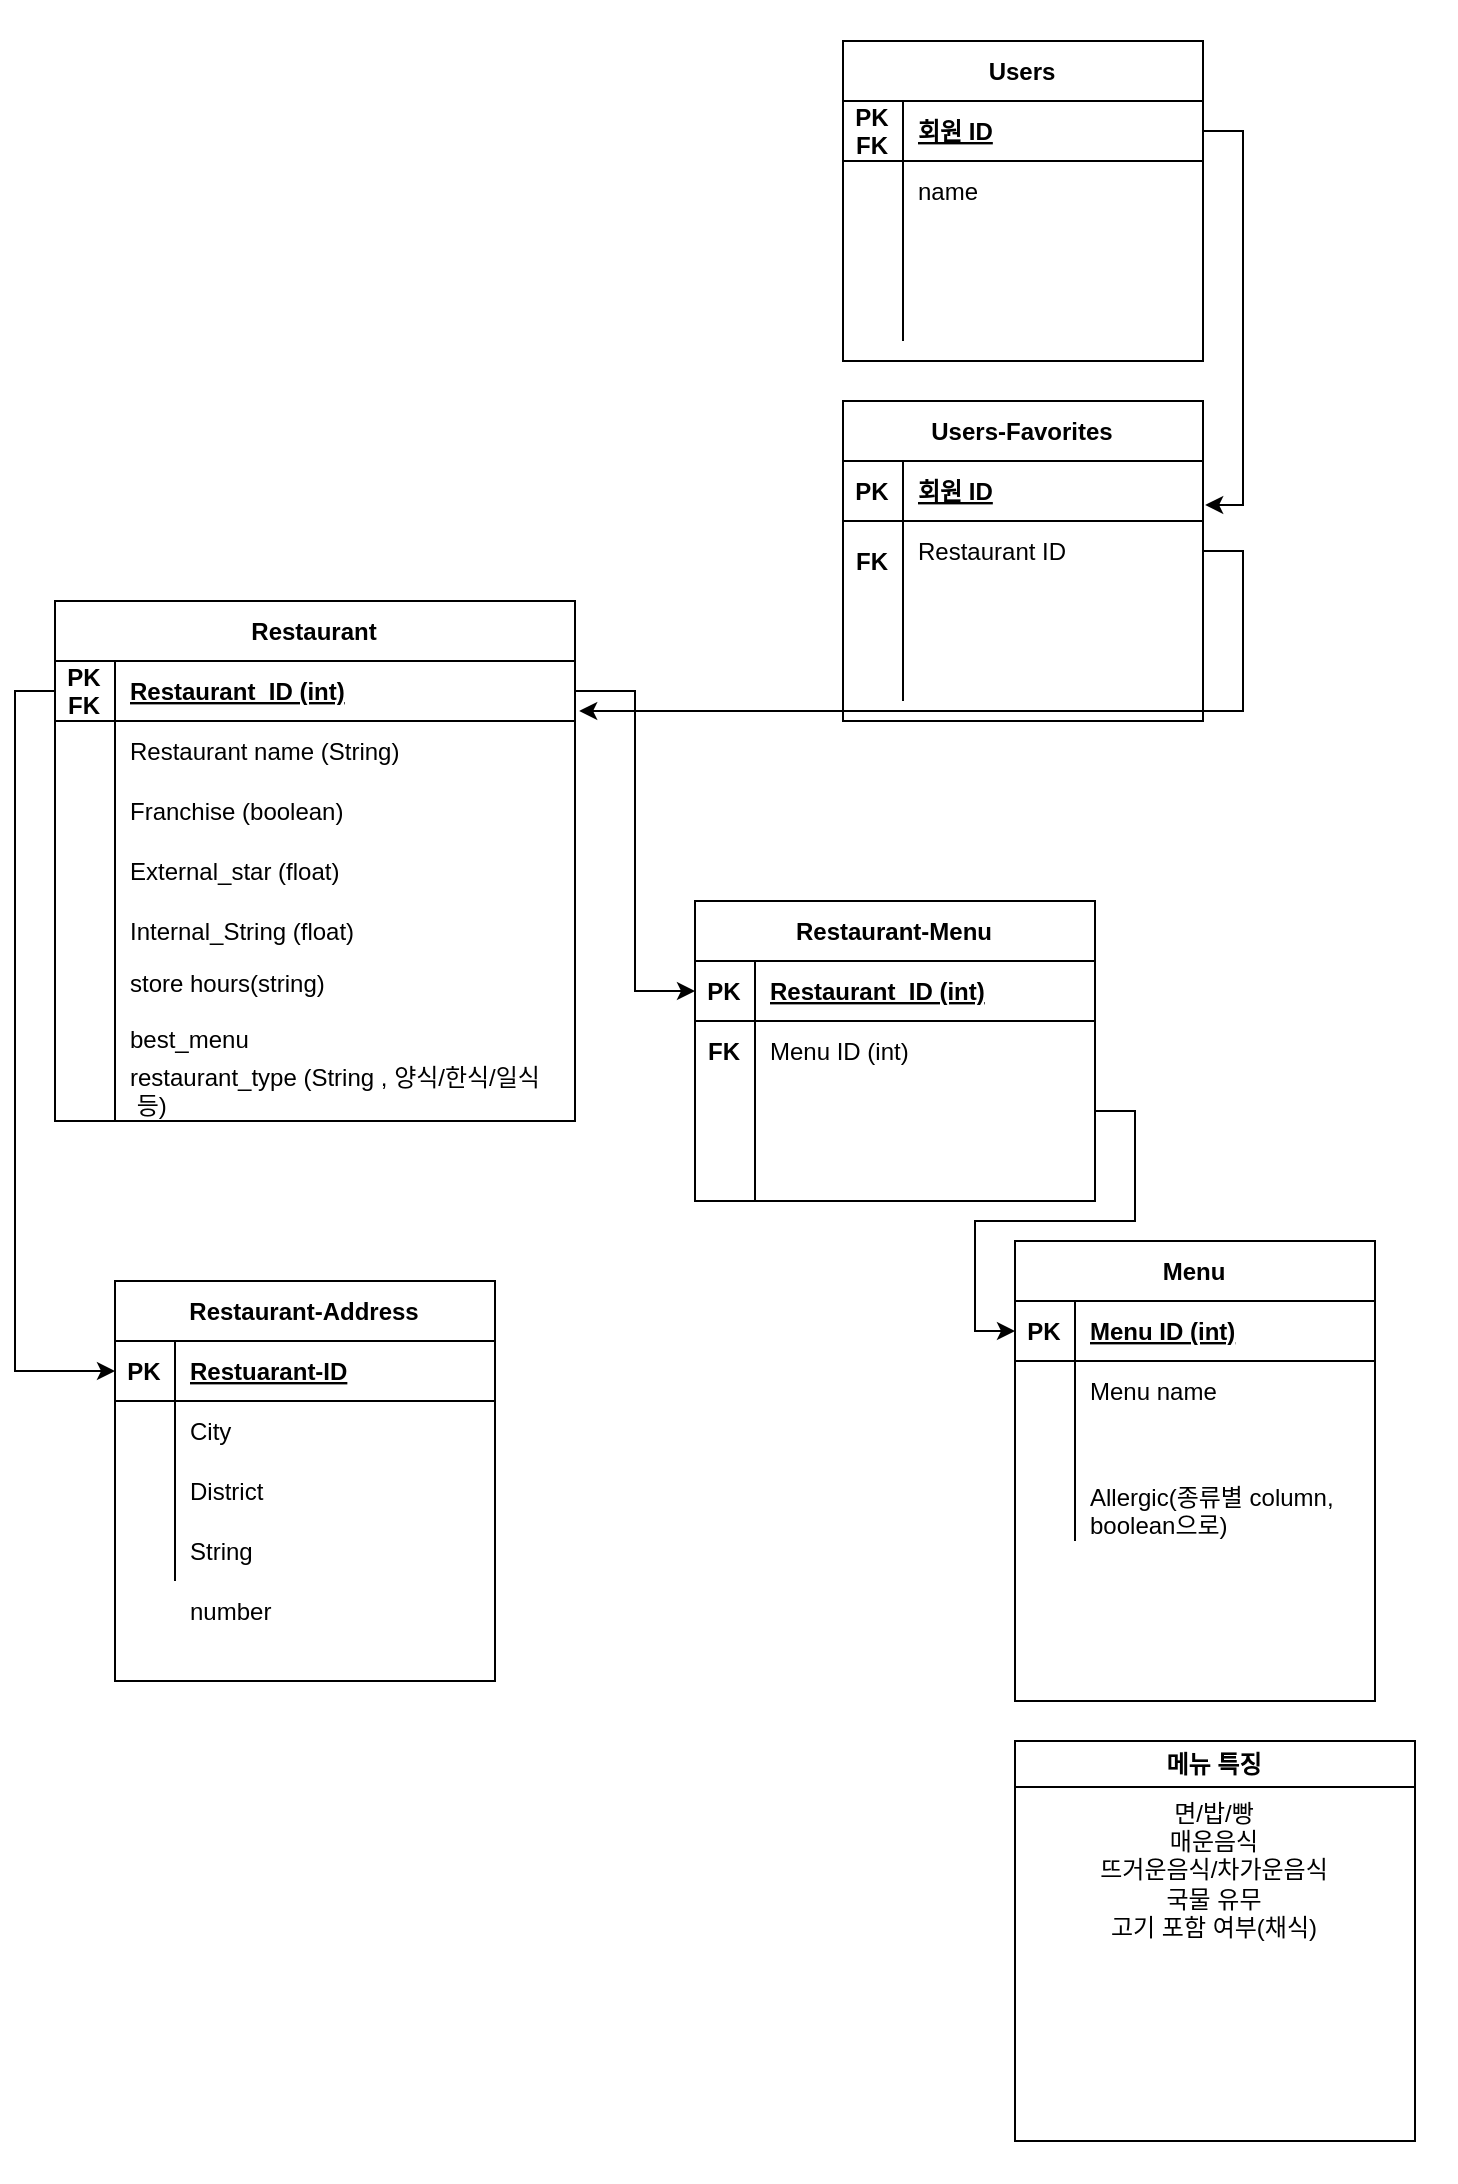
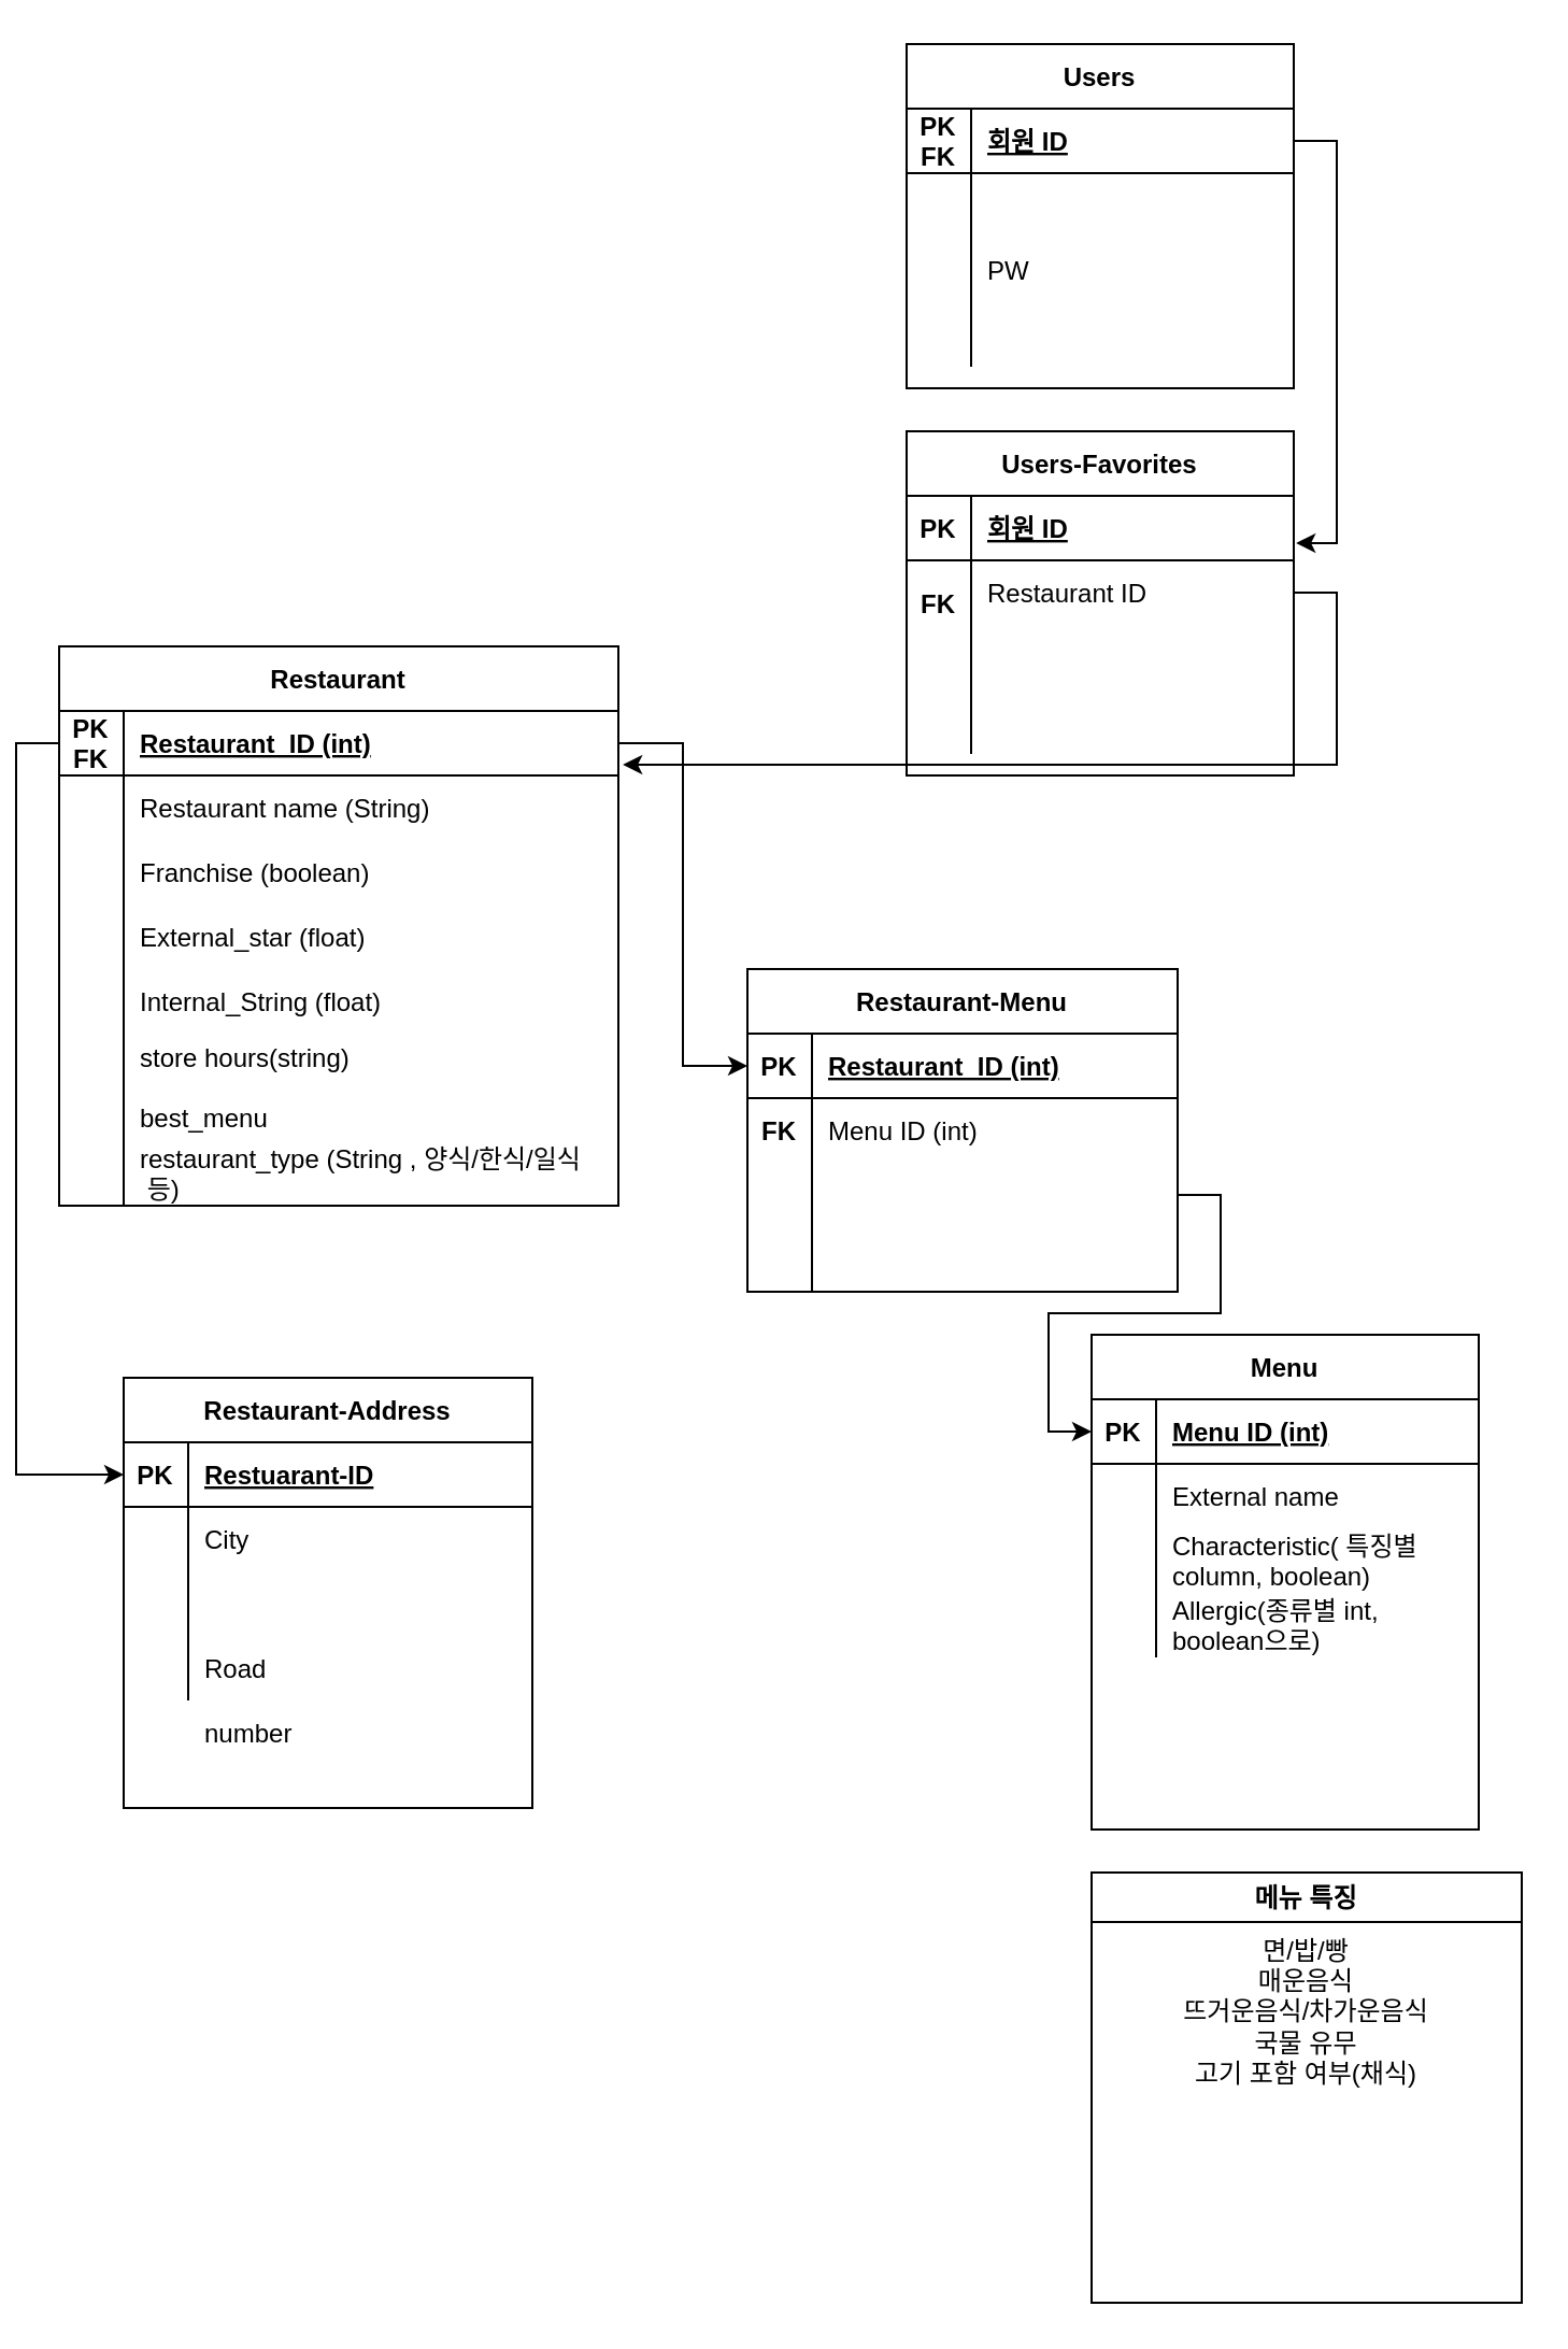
- <mxCell id="47" value="name" style="shape=partialRectangle;connectable=0;fillColor=none;top=0;left=0;bottom=0;right=0;align=left;spacingLeft=6;overflow=hidden;" parent="45" vertex="1"><mxGeometry x="30" width="150" height="30" as="geometry"><mxRectangle width="150" height="30" as="alternateBounds" /></mxGeometry></mxCell>
+ <mxCell id="50" value="PW" style="shape=partialRectangle;connectable=0;fillColor=none;top=0;left=0;bottom=0;right=0;align=left;spacingLeft=6;overflow=hidden;" parent="48" vertex="1"><mxGeometry x="30" width="150" height="30" as="geometry"><mxRectangle width="150" height="30" as="alternateBounds" /></mxGeometry></mxCell>
- <mxCell id="34" value="Menu name" style="shape=partialRectangle;connectable=0;fillColor=none;top=0;left=0;bottom=0;right=0;align=left;spacingLeft=6;overflow=hidden;" parent="32" vertex="1"><mxGeometry x="30" width="150" height="30" as="geometry"><mxRectangle width="150" height="30" as="alternateBounds" /></mxGeometry></mxCell>
+ <mxCell id="34" value="External name" style="shape=partialRectangle;connectable=0;fillColor=none;top=0;left=0;bottom=0;right=0;align=left;spacingLeft=6;overflow=hidden;" parent="32" vertex="1"><mxGeometry x="30" width="150" height="30" as="geometry"><mxRectangle width="150" height="30" as="alternateBounds" /></mxGeometry></mxCell>
+ <mxCell id="37" value="Characteristic( 특징별 &#10;column, boolean)" style="shape=partialRectangle;connectable=0;fillColor=none;top=0;left=0;bottom=0;right=0;align=left;spacingLeft=6;overflow=hidden;" parent="35" vertex="1"><mxGeometry x="30" width="150" height="30" as="geometry"><mxRectangle width="150" height="30" as="alternateBounds" /></mxGeometry></mxCell>
- <mxCell id="24" value="District" style="shape=partialRectangle;connectable=0;fillColor=none;top=0;left=0;bottom=0;right=0;align=left;spacingLeft=6;overflow=hidden;" parent="22" vertex="1"><mxGeometry x="30" width="160" height="30" as="geometry"><mxRectangle width="160" height="30" as="alternateBounds" /></mxGeometry></mxCell>
- <mxCell id="40" value="Allergic(종류별 column, &#10;boolean으로)" style="shape=partialRectangle;connectable=0;fillColor=none;top=0;left=0;bottom=0;right=0;align=left;spacingLeft=6;overflow=hidden;" parent="38" vertex="1"><mxGeometry x="30" width="150" height="30" as="geometry"><mxRectangle width="150" height="30" as="alternateBounds" /></mxGeometry></mxCell>
+ <mxCell id="40" value="Allergic(종류별 int, &#10;boolean으로)" style="shape=partialRectangle;connectable=0;fillColor=none;top=0;left=0;bottom=0;right=0;align=left;spacingLeft=6;overflow=hidden;" parent="38" vertex="1"><mxGeometry x="30" width="150" height="30" as="geometry"><mxRectangle width="150" height="30" as="alternateBounds" /></mxGeometry></mxCell>
- <mxCell id="27" value="String" style="shape=partialRectangle;connectable=0;fillColor=none;top=0;left=0;bottom=0;right=0;align=left;spacingLeft=6;overflow=hidden;" parent="25" vertex="1"><mxGeometry x="30" width="160" height="30" as="geometry"><mxRectangle width="160" height="30" as="alternateBounds" /></mxGeometry></mxCell>
+ <mxCell id="27" value="Road" style="shape=partialRectangle;connectable=0;fillColor=none;top=0;left=0;bottom=0;right=0;align=left;spacingLeft=6;overflow=hidden;" parent="25" vertex="1"><mxGeometry x="30" width="160" height="30" as="geometry"><mxRectangle width="160" height="30" as="alternateBounds" /></mxGeometry></mxCell>
